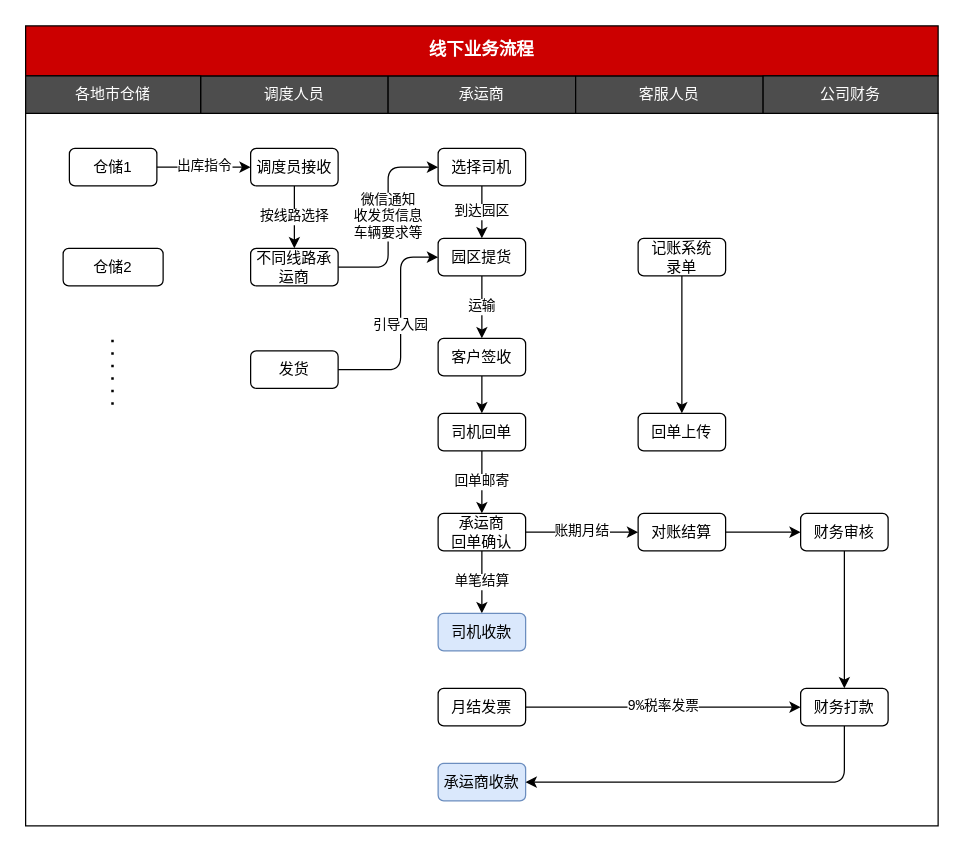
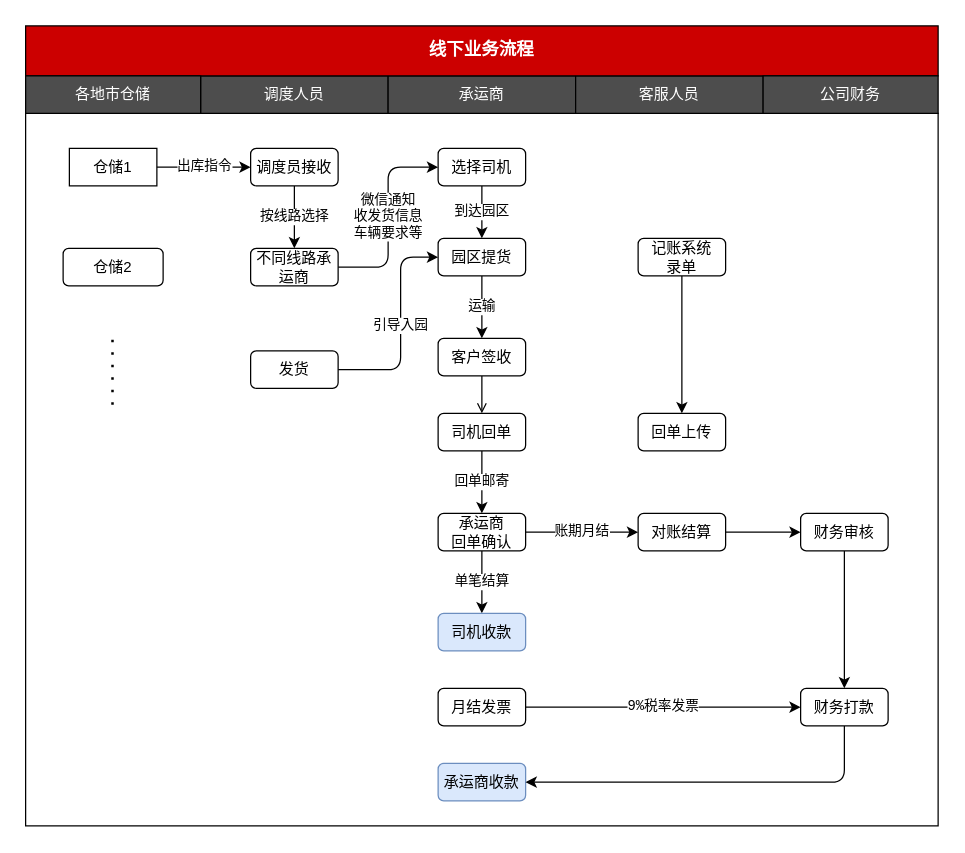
- <mxCell id="7" value="仓储1" style="rounded=1;whiteSpace=wrap;html=1;" parent="1" vertex="1"><mxGeometry x="55" y="118" width="70" height="30" as="geometry" /></mxCell>
+ <mxCell id="7" value="仓储1" style="whiteSpace=wrap;html=1;rounded=0;" parent="1" vertex="1"><mxGeometry x="55" y="118" width="70" height="30" as="geometry" /></mxCell>
- <mxCell id="24" style="edgeStyle=orthogonalEdgeStyle;rounded=0;orthogonalLoop=1;jettySize=auto;html=1;entryX=0.5;entryY=0;entryDx=0;entryDy=0;strokeWidth=1;fontFamily=Courier New;fontColor=#000000;align=center;" parent="1" source="25" target="27" edge="1"><mxGeometry relative="1" as="geometry" /></mxCell>
+ <mxCell id="24" style="edgeStyle=orthogonalEdgeStyle;rounded=0;orthogonalLoop=1;jettySize=auto;html=1;entryX=0.5;entryY=0;entryDx=0;entryDy=0;strokeWidth=1;fontFamily=Courier New;fontColor=#000000;align=center;endArrow=open;" parent="1" source="25" target="27" edge="1"><mxGeometry relative="1" as="geometry" /></mxCell>
